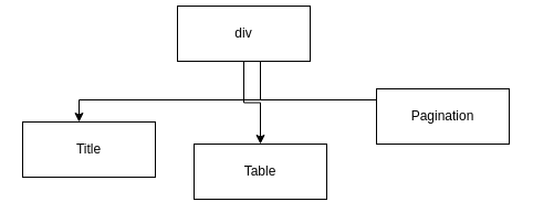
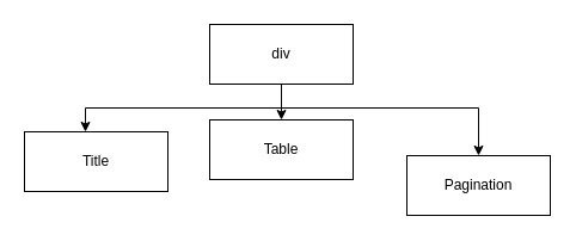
- <mxCell id="5" value="div" style="rounded=0;whiteSpace=wrap;html=1;" parent="1" vertex="1"><mxGeometry x="160" y="5" width="120" height="50" as="geometry" /></mxCell>
+ <mxCell id="5" value="div" style="rounded=0;whiteSpace=wrap;html=1;" parent="1" vertex="1"><mxGeometry x="175" y="20" width="120" height="50" as="geometry" /></mxCell>
- <mxCell id="8" value="Pagination" style="rounded=0;whiteSpace=wrap;html=1;" parent="1" vertex="1"><mxGeometry x="340" y="80" width="120" height="50" as="geometry" /></mxCell>
+ <mxCell id="8" value="Pagination" style="rounded=0;whiteSpace=wrap;html=1;" parent="1" vertex="1"><mxGeometry x="340" y="130" width="120" height="50" as="geometry" /></mxCell>
- <mxCell id="7" value="Table" style="rounded=0;whiteSpace=wrap;html=1;" parent="1" vertex="1"><mxGeometry x="175" y="130" width="120" height="50" as="geometry" /></mxCell>
+ <mxCell id="7" value="Table" style="rounded=0;whiteSpace=wrap;html=1;" parent="1" vertex="1"><mxGeometry x="175" y="100" width="120" height="50" as="geometry" /></mxCell>
